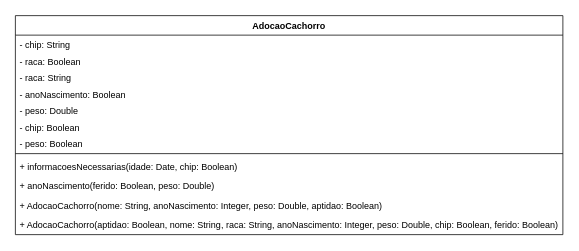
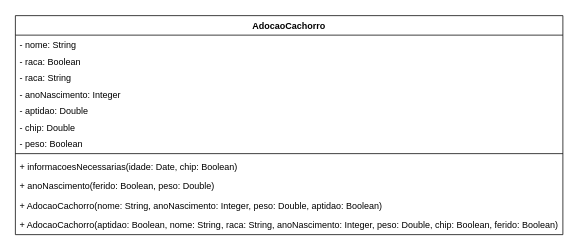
- <mxCell id="3" value="- chip: String" style="text;strokeColor=none;fillColor=none;align=left;verticalAlign=top;spacingLeft=4;spacingRight=4;overflow=hidden;rotatable=0;points=[[0,0.5],[1,0.5]];portConstraint=eastwest;" parent="2" vertex="1"><mxGeometry y="26" width="730" height="22" as="geometry" /></mxCell>
+ <mxCell id="3" value="- nome: String" style="text;strokeColor=none;fillColor=none;align=left;verticalAlign=top;spacingLeft=4;spacingRight=4;overflow=hidden;rotatable=0;points=[[0,0.5],[1,0.5]];portConstraint=eastwest;" parent="2" vertex="1"><mxGeometry y="26" width="730" height="22" as="geometry" /></mxCell>
- <mxCell id="6" value="- anoNascimento: Boolean" style="text;strokeColor=none;fillColor=none;align=left;verticalAlign=top;spacingLeft=4;spacingRight=4;overflow=hidden;rotatable=0;points=[[0,0.5],[1,0.5]];portConstraint=eastwest;" parent="2" vertex="1"><mxGeometry y="92" width="730" height="22" as="geometry" /></mxCell>
+ <mxCell id="6" value="- anoNascimento: Integer" style="text;strokeColor=none;fillColor=none;align=left;verticalAlign=top;spacingLeft=4;spacingRight=4;overflow=hidden;rotatable=0;points=[[0,0.5],[1,0.5]];portConstraint=eastwest;" parent="2" vertex="1"><mxGeometry y="92" width="730" height="22" as="geometry" /></mxCell>
- <mxCell id="7" value="- peso: Double" style="text;strokeColor=none;fillColor=none;align=left;verticalAlign=top;spacingLeft=4;spacingRight=4;overflow=hidden;rotatable=0;points=[[0,0.5],[1,0.5]];portConstraint=eastwest;" parent="2" vertex="1"><mxGeometry y="114" width="730" height="22" as="geometry" /></mxCell>
+ <mxCell id="7" value="- aptidao: Double" style="text;strokeColor=none;fillColor=none;align=left;verticalAlign=top;spacingLeft=4;spacingRight=4;overflow=hidden;rotatable=0;points=[[0,0.5],[1,0.5]];portConstraint=eastwest;" parent="2" vertex="1"><mxGeometry y="114" width="730" height="22" as="geometry" /></mxCell>
- <mxCell id="8" value="- chip: Boolean" style="text;strokeColor=none;fillColor=none;align=left;verticalAlign=top;spacingLeft=4;spacingRight=4;overflow=hidden;rotatable=0;points=[[0,0.5],[1,0.5]];portConstraint=eastwest;" parent="2" vertex="1"><mxGeometry y="136" width="730" height="22" as="geometry" /></mxCell>
+ <mxCell id="8" value="- chip: Double" style="text;strokeColor=none;fillColor=none;align=left;verticalAlign=top;spacingLeft=4;spacingRight=4;overflow=hidden;rotatable=0;points=[[0,0.5],[1,0.5]];portConstraint=eastwest;" parent="2" vertex="1"><mxGeometry y="136" width="730" height="22" as="geometry" /></mxCell>
